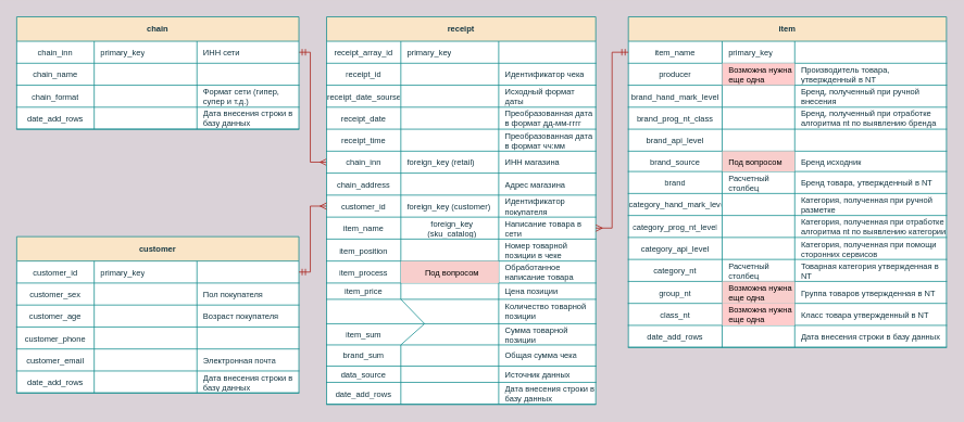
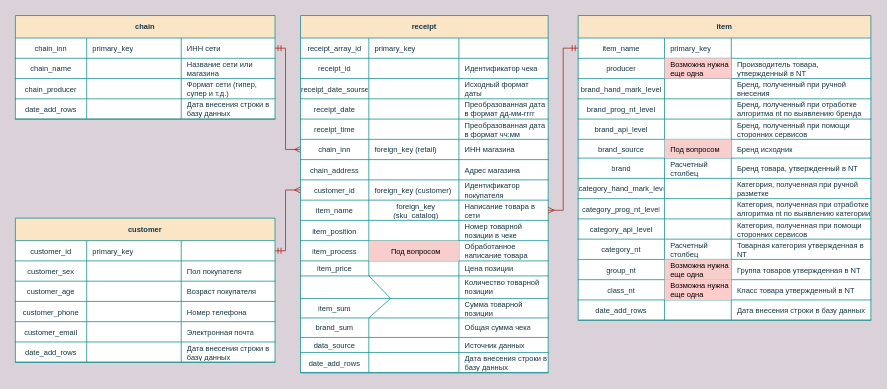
+ <mxCell id="79" value="Название сети или магазина&amp;nbsp;" style="shape=partialRectangle;html=1;whiteSpace=wrap;connectable=0;fillColor=none;top=0;left=0;bottom=0;right=0;align=left;spacingLeft=6;overflow=hidden;pointerEvents=1;fontSize=10;strokeColor=#0F8B8D;fontColor=#143642;" parent="76" vertex="1"><mxGeometry x="221" width="125" height="27" as="geometry"><mxRectangle width="125" height="27" as="alternateBounds" /></mxGeometry></mxCell>
- <mxCell id="81" value="chain_format" style="shape=partialRectangle;html=1;whiteSpace=wrap;connectable=0;fillColor=none;top=0;left=0;bottom=0;right=0;overflow=hidden;pointerEvents=1;fontSize=10;strokeColor=#0F8B8D;fontColor=#143642;" parent="80" vertex="1"><mxGeometry width="95" height="27" as="geometry"><mxRectangle width="95" height="27" as="alternateBounds" /></mxGeometry></mxCell>
+ <mxCell id="81" value="chain_producer" style="shape=partialRectangle;html=1;whiteSpace=wrap;connectable=0;fillColor=none;top=0;left=0;bottom=0;right=0;overflow=hidden;pointerEvents=1;fontSize=10;strokeColor=#0F8B8D;fontColor=#143642;" parent="80" vertex="1"><mxGeometry width="95" height="27" as="geometry"><mxRectangle width="95" height="27" as="alternateBounds" /></mxGeometry></mxCell>
- <mxCell id="128" value="brand_prog_nt_class" style="shape=partialRectangle;html=1;whiteSpace=wrap;connectable=0;fillColor=none;top=0;left=0;bottom=0;right=0;overflow=hidden;pointerEvents=1;fontSize=10;strokeColor=#0F8B8D;fontColor=#143642;" parent="127" vertex="1"><mxGeometry width="115" height="27" as="geometry"><mxRectangle width="115" height="27" as="alternateBounds" /></mxGeometry></mxCell>
+ <mxCell id="128" value="brand_prog_nt_level" style="shape=partialRectangle;html=1;whiteSpace=wrap;connectable=0;fillColor=none;top=0;left=0;bottom=0;right=0;overflow=hidden;pointerEvents=1;fontSize=10;strokeColor=#0F8B8D;fontColor=#143642;" parent="127" vertex="1"><mxGeometry width="115" height="27" as="geometry"><mxRectangle width="115" height="27" as="alternateBounds" /></mxGeometry></mxCell>
+ <mxCell id="134" value="Бренд, полученный при помощи сторонних сервисов" style="shape=partialRectangle;html=1;whiteSpace=wrap;connectable=0;fillColor=none;top=0;left=0;bottom=0;right=0;align=left;spacingLeft=6;overflow=hidden;pointerEvents=1;fontSize=10;strokeColor=#0F8B8D;fontColor=#143642;" parent="131" vertex="1"><mxGeometry x="204" width="186" height="27" as="geometry"><mxRectangle width="186" height="27" as="alternateBounds" /></mxGeometry></mxCell>
+ <mxCell id="104" value="Номер телефона" style="shape=partialRectangle;html=1;whiteSpace=wrap;connectable=0;fillColor=none;top=0;left=0;bottom=0;right=0;align=left;spacingLeft=6;overflow=hidden;pointerEvents=1;fontSize=10;strokeColor=#0F8B8D;fontColor=#143642;" parent="101" vertex="1"><mxGeometry x="221" width="125" height="27" as="geometry"><mxRectangle width="125" height="27" as="alternateBounds" /></mxGeometry></mxCell>
